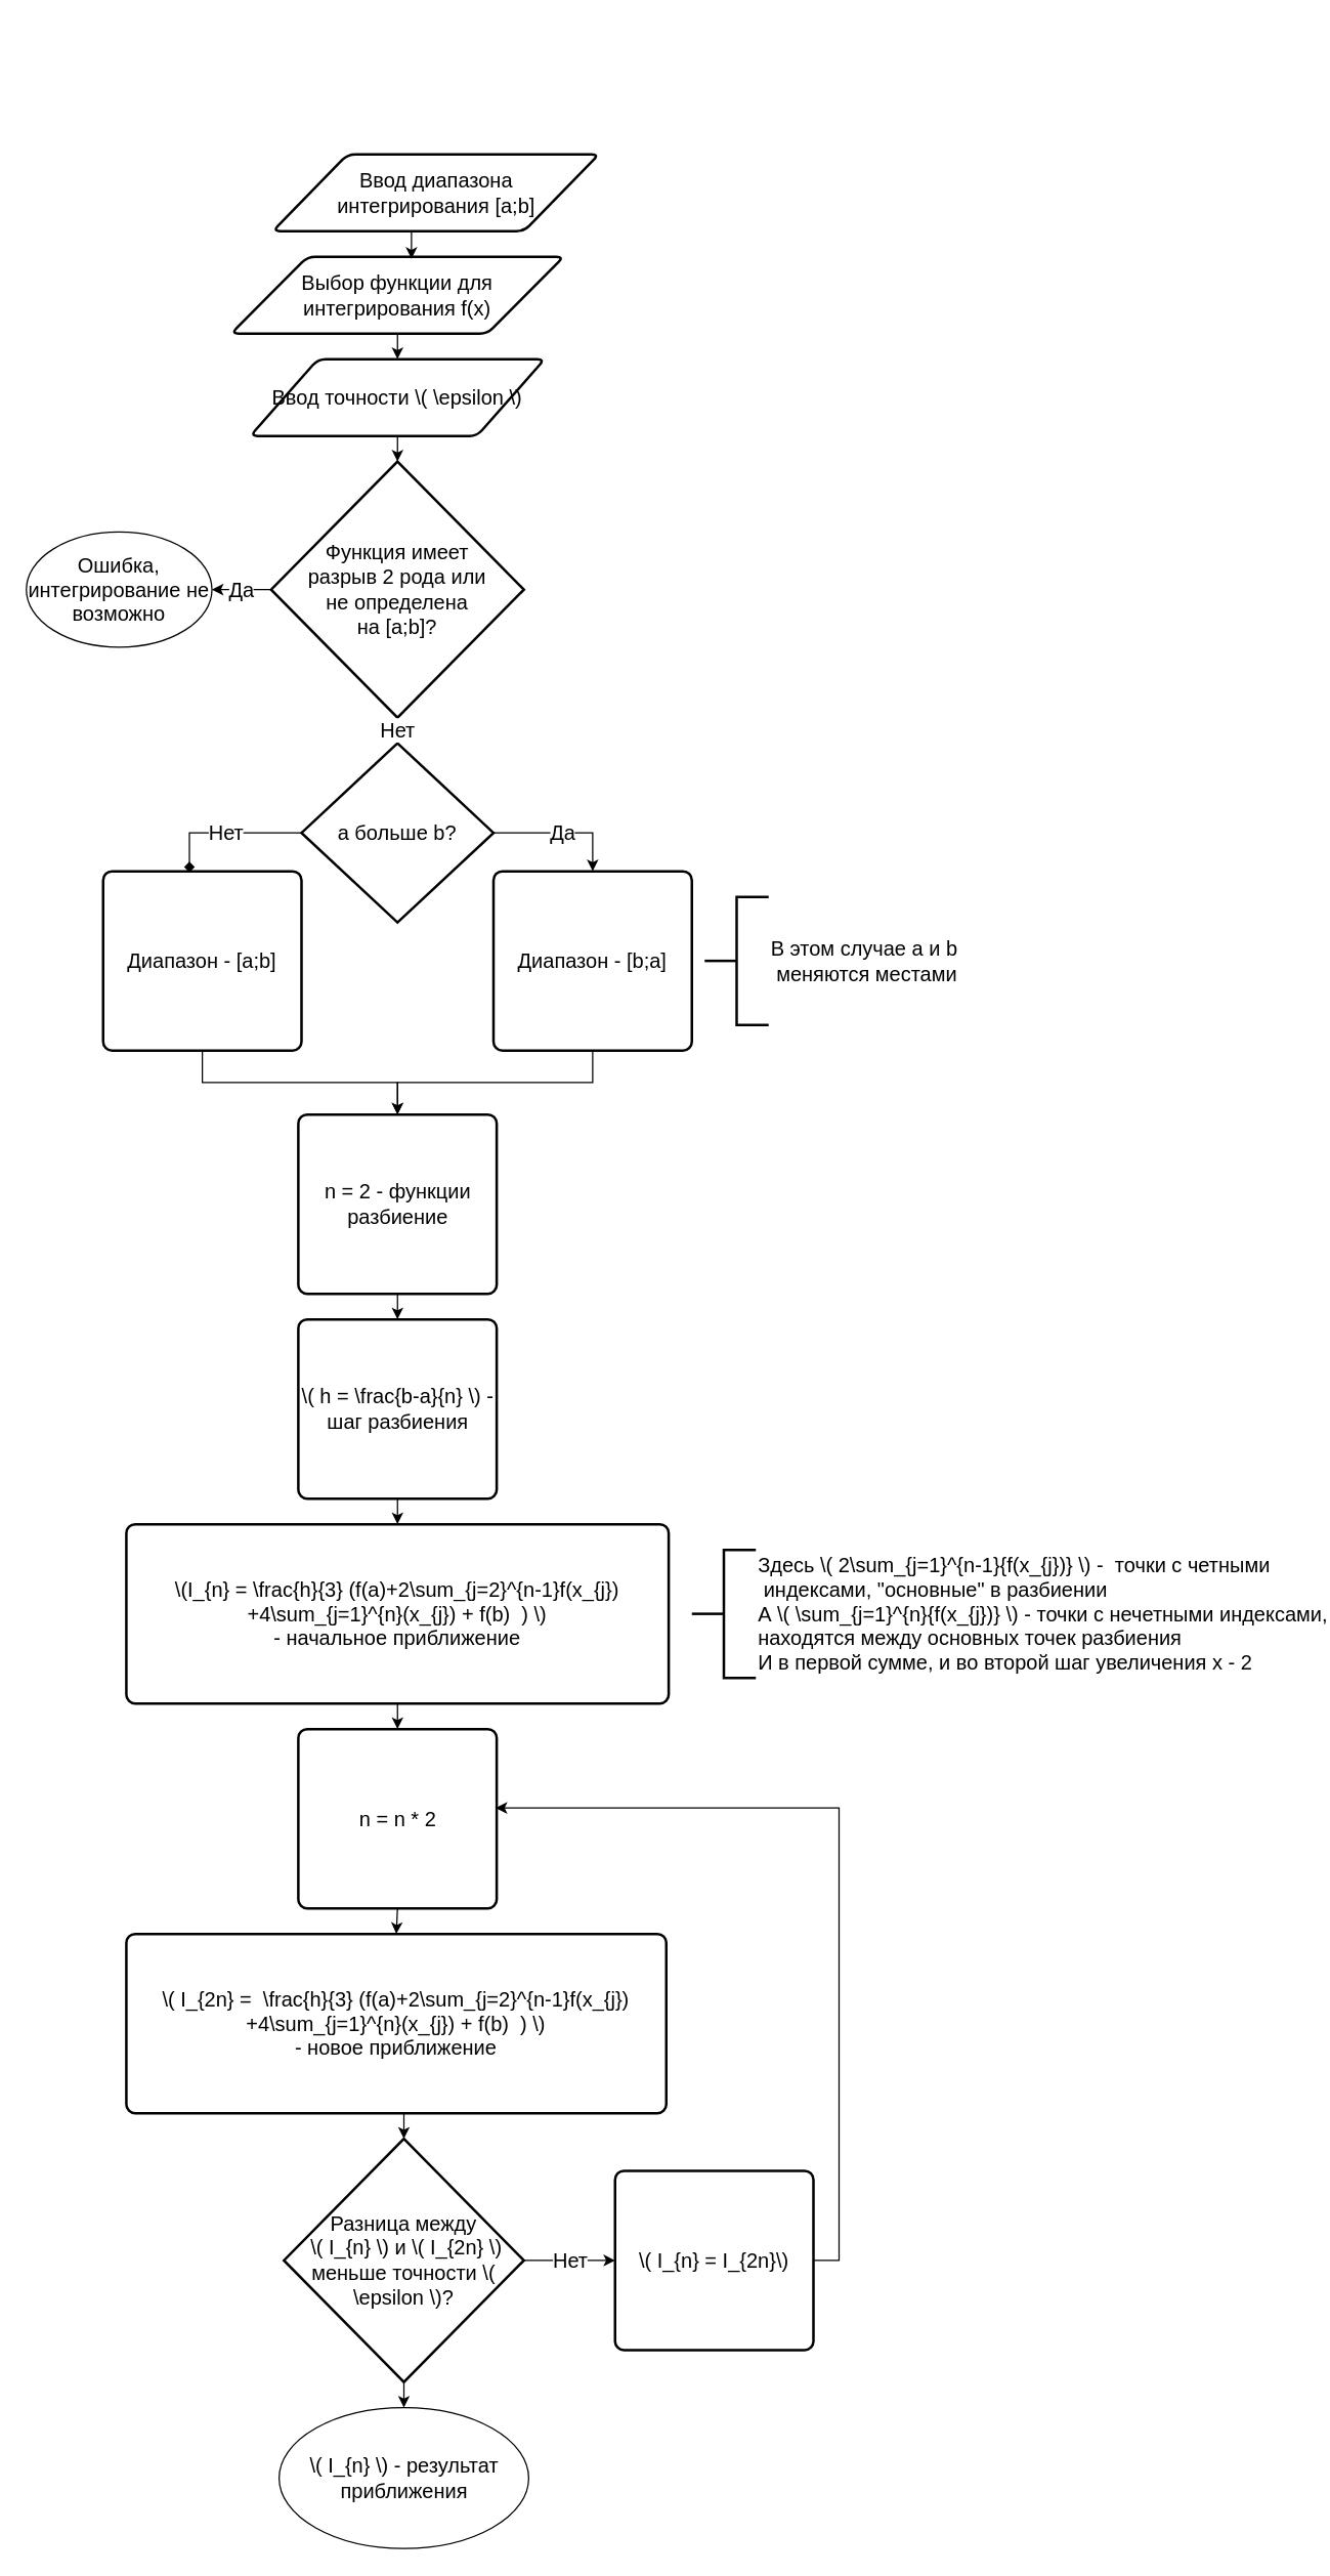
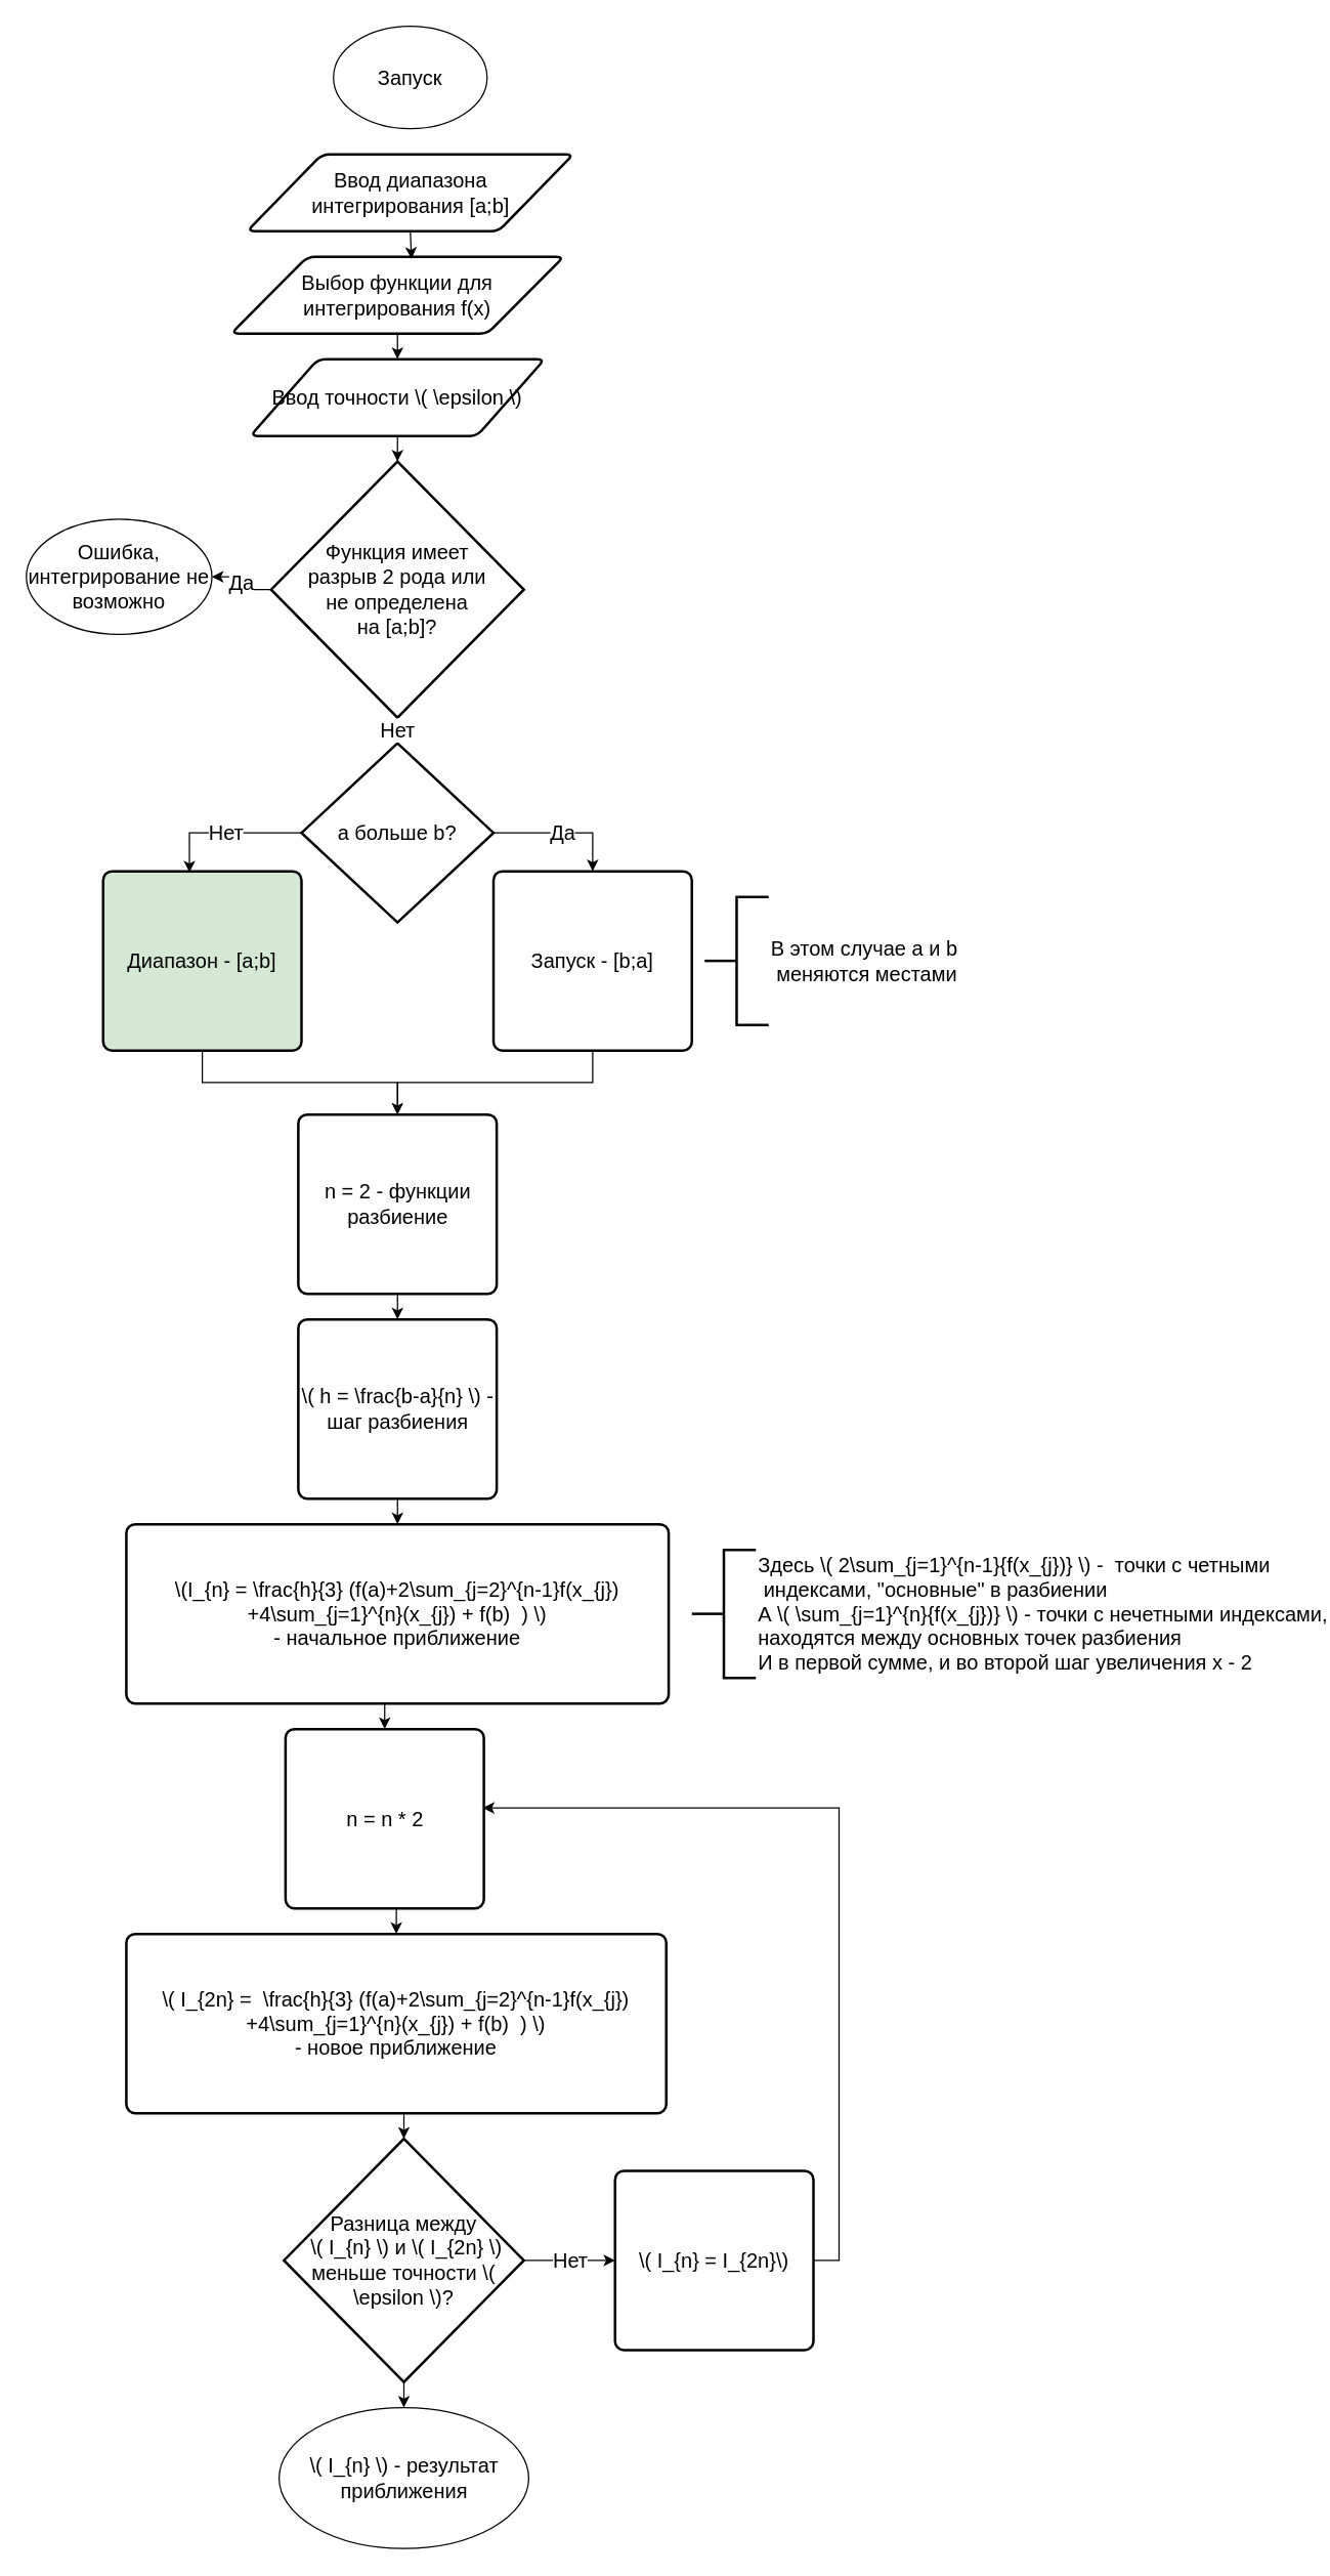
+ <mxCell id="2" value="&lt;font style=&quot;font-size: 16px;&quot;&gt;Запуск&lt;/font&gt;" style="ellipse;whiteSpace=wrap;html=1;" vertex="1" parent="1"><mxGeometry x="260" y="20" width="120" height="80" as="geometry" /></mxCell>
- <mxCell id="3" value="&lt;font style=&quot;font-size: 16px;&quot;&gt;Ввод диапазона &lt;br&gt;интегрирования [a;b]&lt;/font&gt;" style="shape=parallelogram;html=1;strokeWidth=2;perimeter=parallelogramPerimeter;whiteSpace=wrap;rounded=1;arcSize=12;size=0.23;" vertex="1" parent="1"><mxGeometry x="212.5" y="120" width="255" height="60" as="geometry" /></mxCell>
+ <mxCell id="3" value="&lt;font style=&quot;font-size: 16px;&quot;&gt;Ввод диапазона &lt;br&gt;интегрирования [a;b]&lt;/font&gt;" style="shape=parallelogram;html=1;strokeWidth=2;perimeter=parallelogramPerimeter;whiteSpace=wrap;rounded=1;arcSize=12;size=0.23;" vertex="1" parent="1"><mxGeometry x="192.5" y="120" width="255" height="60" as="geometry" /></mxCell>
- <mxCell id="9" value="&lt;font style=&quot;font-size: 16px;&quot;&gt;Ошибка, интегрирование не возможно&lt;/font&gt;" style="ellipse;whiteSpace=wrap;html=1;" vertex="1" parent="1"><mxGeometry x="20" y="415" width="145" height="90" as="geometry" /></mxCell>
+ <mxCell id="9" value="&lt;font style=&quot;font-size: 16px;&quot;&gt;Ошибка, интегрирование не возможно&lt;/font&gt;" style="ellipse;whiteSpace=wrap;html=1;" vertex="1" parent="1"><mxGeometry x="20" y="405" width="145" height="90" as="geometry" /></mxCell>
- <mxCell id="17" value="&lt;font style=&quot;font-size: 16px;&quot;&gt;Нет&lt;/font&gt;" style="edgeStyle=orthogonalEdgeStyle;rounded=0;orthogonalLoop=1;jettySize=auto;html=1;exitX=0;exitY=0.5;exitDx=0;exitDy=0;exitPerimeter=0;entryX=0.435;entryY=0.006;entryDx=0;entryDy=0;entryPerimeter=0;endArrow=diamond;" edge="1" parent="1" source="11" target="16"><mxGeometry relative="1" as="geometry" /></mxCell>
+ <mxCell id="17" value="&lt;font style=&quot;font-size: 16px;&quot;&gt;Нет&lt;/font&gt;" style="edgeStyle=orthogonalEdgeStyle;rounded=0;orthogonalLoop=1;jettySize=auto;html=1;exitX=0;exitY=0.5;exitDx=0;exitDy=0;exitPerimeter=0;entryX=0.435;entryY=0.006;entryDx=0;entryDy=0;entryPerimeter=0;" edge="1" parent="1" source="11" target="16"><mxGeometry relative="1" as="geometry" /></mxCell>
- <mxCell id="16" value="&lt;font style=&quot;font-size: 16px;&quot;&gt;Диапазон - [a;b]&lt;/font&gt;" style="rounded=1;whiteSpace=wrap;html=1;absoluteArcSize=1;arcSize=14;strokeWidth=2;" vertex="1" parent="1"><mxGeometry x="80" y="680" width="155" height="140" as="geometry" /></mxCell>
+ <mxCell id="16" value="&lt;font style=&quot;font-size: 16px;&quot;&gt;Диапазон - [a;b]&lt;/font&gt;" style="rounded=1;whiteSpace=wrap;html=1;absoluteArcSize=1;arcSize=14;strokeWidth=2;fillColor=#d5e8d4;" vertex="1" parent="1"><mxGeometry x="80" y="680" width="155" height="140" as="geometry" /></mxCell>
- <mxCell id="14" value="&lt;font style=&quot;font-size: 16px;&quot;&gt;Диапазон - [b;a]&lt;/font&gt;" style="rounded=1;whiteSpace=wrap;html=1;absoluteArcSize=1;arcSize=14;strokeWidth=2;" vertex="1" parent="1"><mxGeometry x="385" y="680" width="155" height="140" as="geometry" /></mxCell>
+ <mxCell id="14" value="&lt;font style=&quot;font-size: 16px;&quot;&gt;Запуск - [b;a]&lt;/font&gt;" style="rounded=1;whiteSpace=wrap;html=1;absoluteArcSize=1;arcSize=14;strokeWidth=2;" vertex="1" parent="1"><mxGeometry x="385" y="680" width="155" height="140" as="geometry" /></mxCell>
- <mxCell id="15" style="edgeStyle=orthogonalEdgeStyle;rounded=0;orthogonalLoop=1;jettySize=auto;html=1;exitX=0.5;exitY=1;exitDx=0;exitDy=0;entryX=0.5;entryY=0;entryDx=0;entryDy=0;" edge="1" parent="1" source="16" target="19"><mxGeometry relative="1" as="geometry" /></mxCell>
+ <mxCell id="15" style="edgeStyle=orthogonalEdgeStyle;rounded=0;orthogonalLoop=1;jettySize=auto;html=1;exitX=0.5;exitY=1;exitDx=0;exitDy=0;entryX=0.5;entryY=0;entryDx=0;entryDy=0;endArrow=open;" edge="1" parent="1" source="16" target="19"><mxGeometry relative="1" as="geometry" /></mxCell>
- <mxCell id="25" value="&lt;font style=&quot;font-size: 16px;&quot;&gt;n = n * 2&lt;/font&gt;" style="rounded=1;whiteSpace=wrap;html=1;absoluteArcSize=1;arcSize=14;strokeWidth=2;" vertex="1" parent="1"><mxGeometry x="232.5" y="1350" width="155" height="140" as="geometry" /></mxCell>
+ <mxCell id="25" value="&lt;font style=&quot;font-size: 16px;&quot;&gt;n = n * 2&lt;/font&gt;" style="rounded=1;whiteSpace=wrap;html=1;absoluteArcSize=1;arcSize=14;strokeWidth=2;" vertex="1" parent="1"><mxGeometry x="222.5" y="1350" width="155" height="140" as="geometry" /></mxCell>
